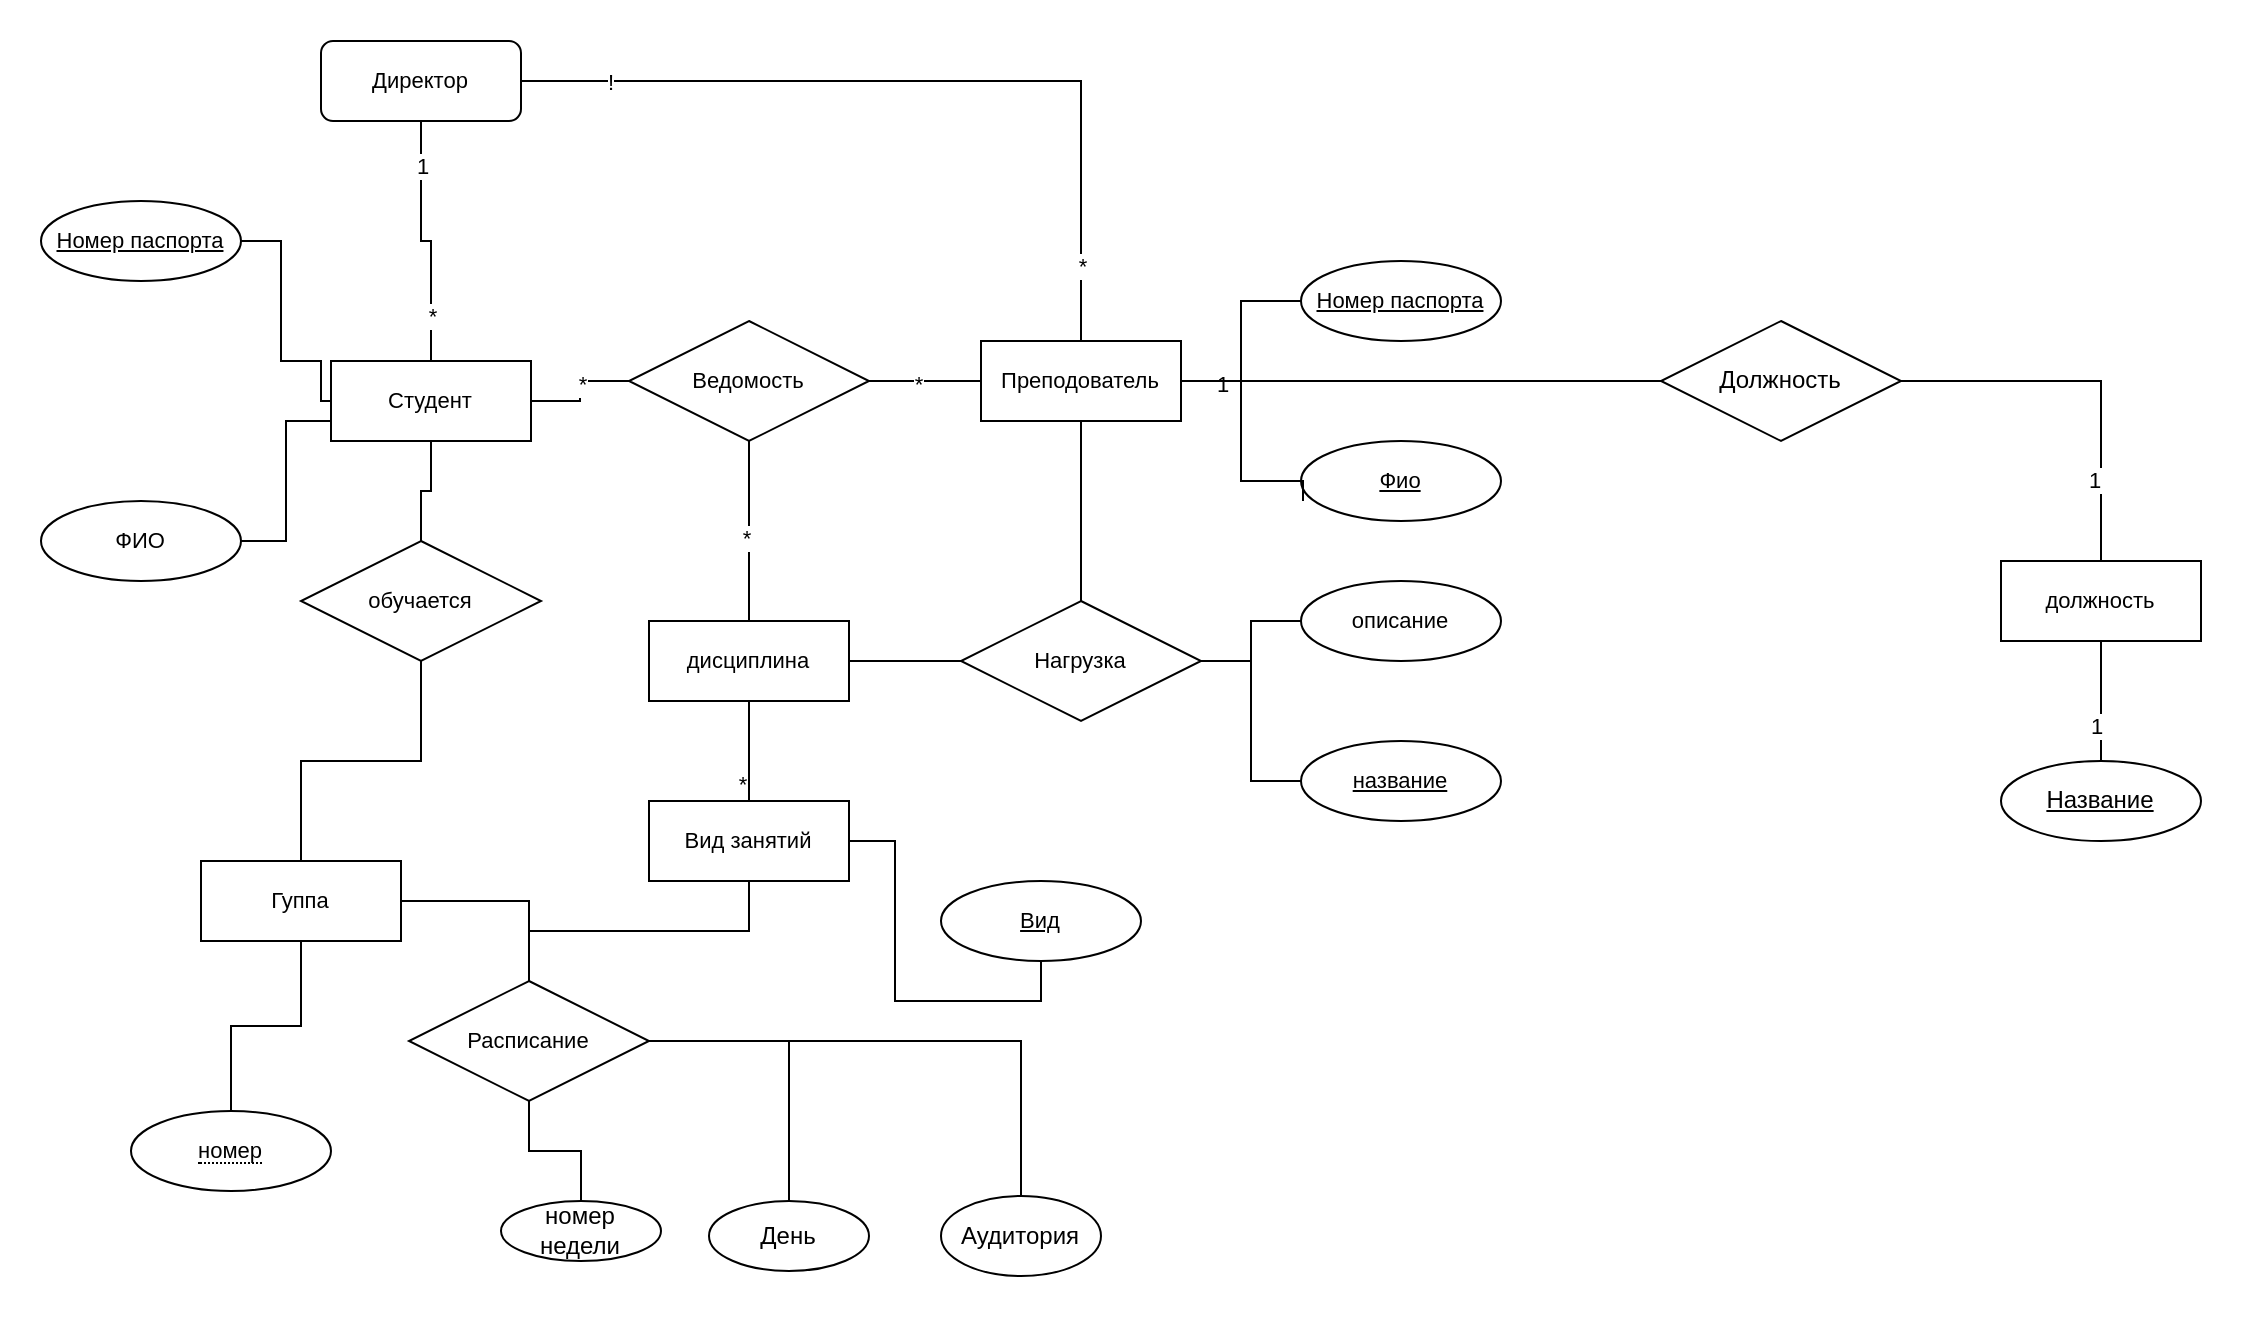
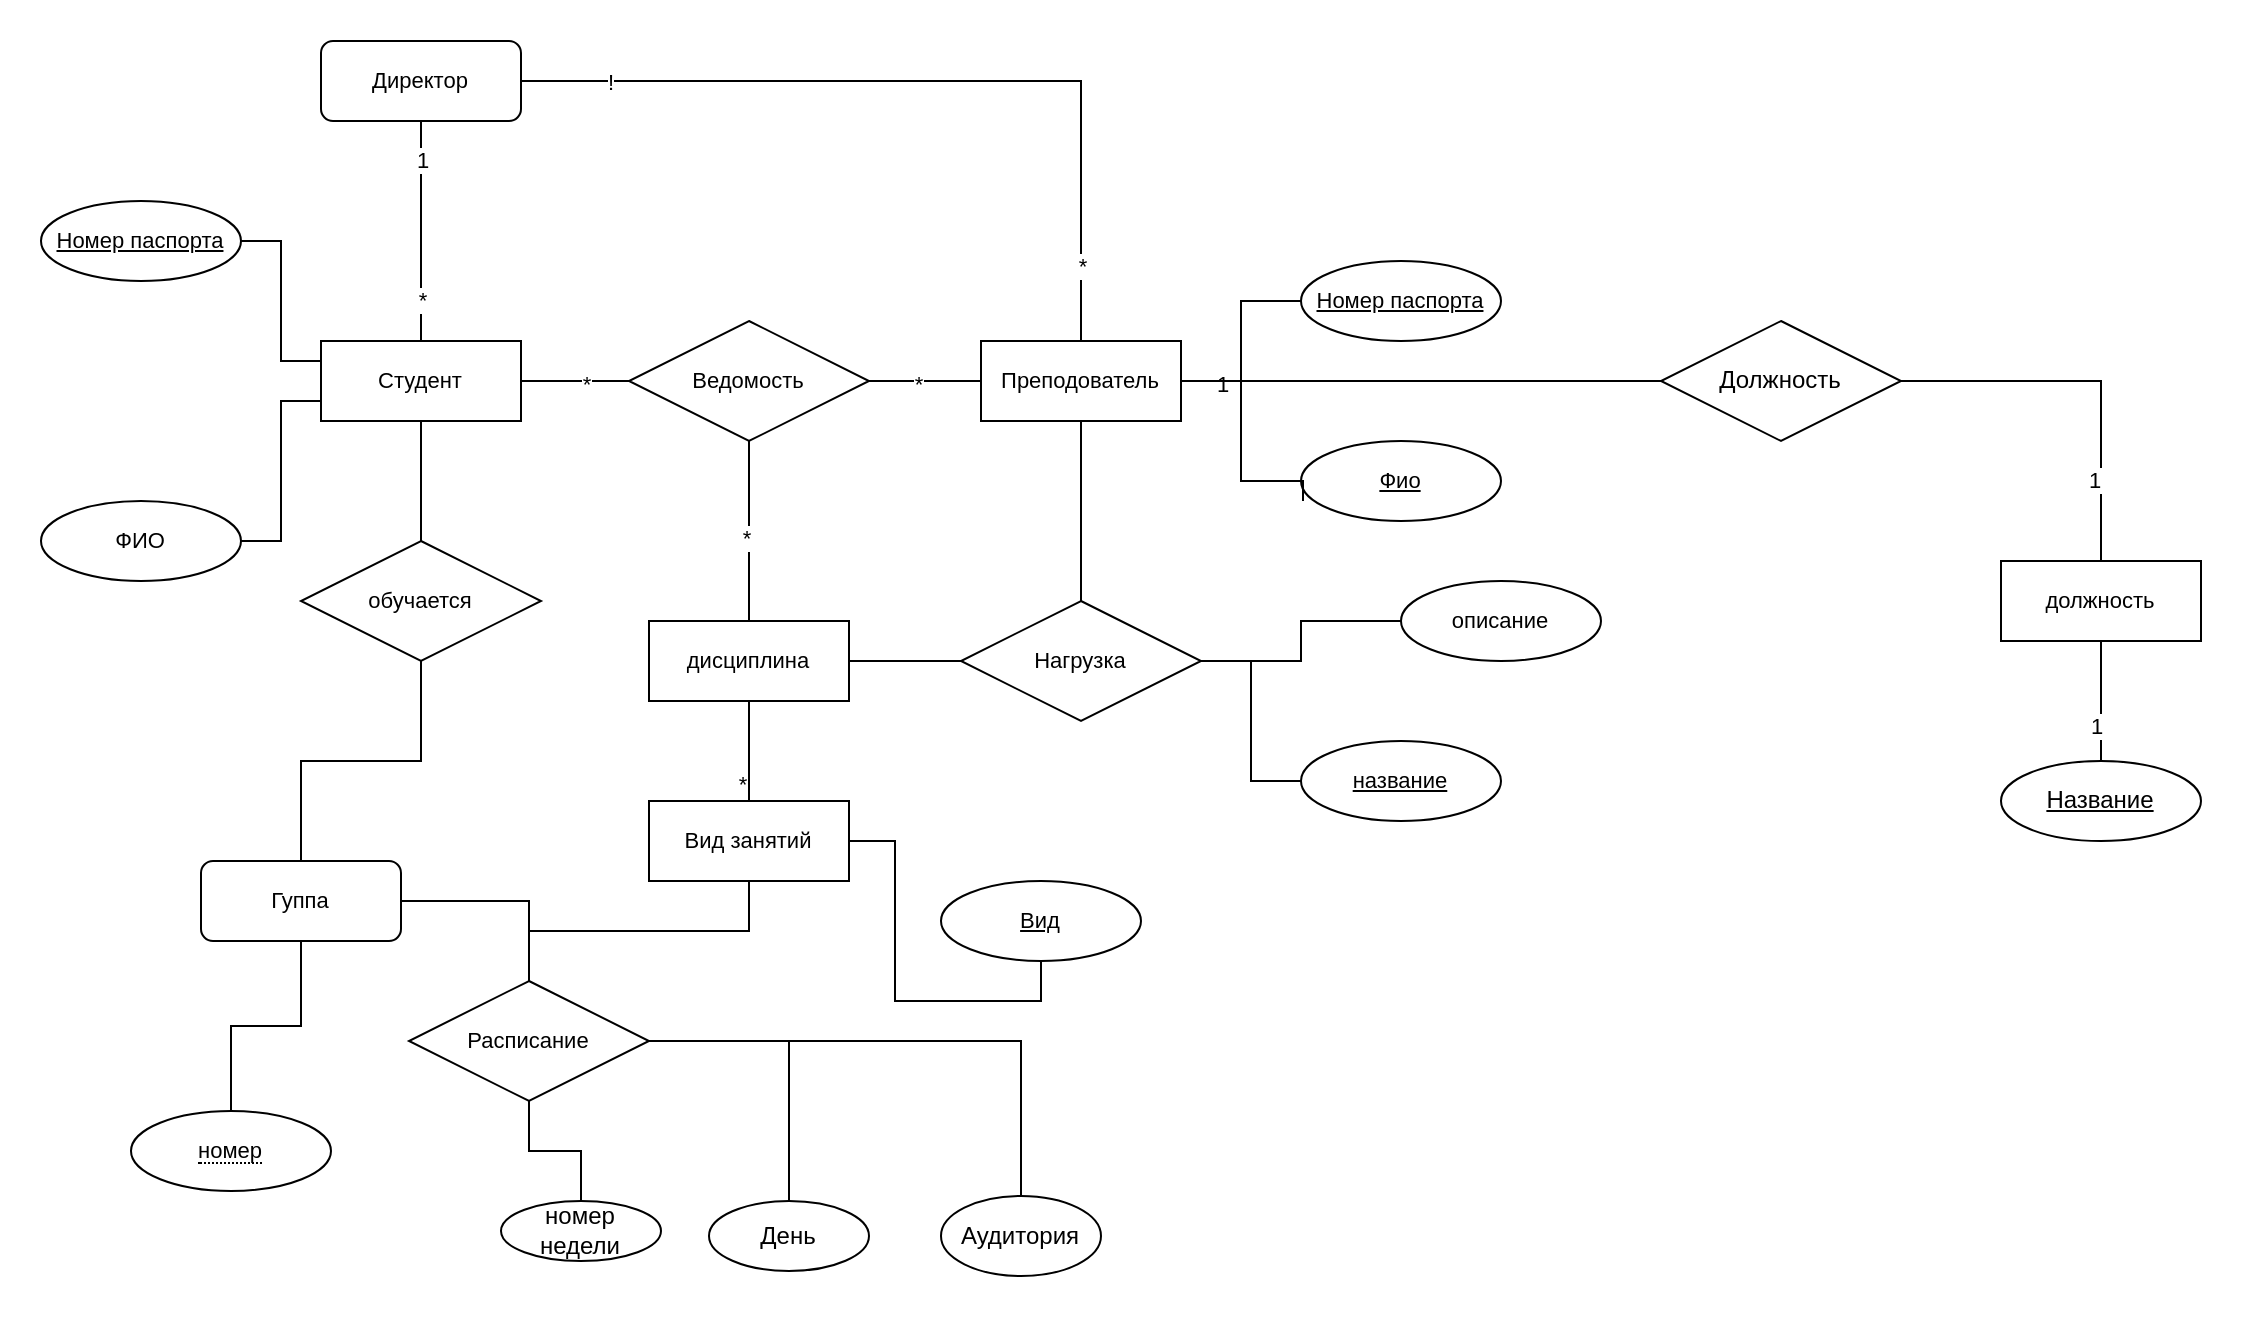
- <mxCell id="10" value="Студент" style="whiteSpace=wrap;html=1;align=center;fontFamily=Helvetica;fontSize=11;fontColor=default;labelBackgroundColor=default;" parent="1" vertex="1"><mxGeometry x="165" y="180" width="100" height="40" as="geometry" /></mxCell>
+ <mxCell id="10" value="Студент" style="whiteSpace=wrap;html=1;align=center;fontFamily=Helvetica;fontSize=11;fontColor=default;labelBackgroundColor=default;" parent="1" vertex="1"><mxGeometry x="160" y="170" width="100" height="40" as="geometry" /></mxCell>
- <mxCell id="60" value="описание" style="ellipse;whiteSpace=wrap;html=1;align=center;fontFamily=Helvetica;fontSize=11;fontColor=default;labelBackgroundColor=default;" vertex="1" parent="1"><mxGeometry x="650" y="290" width="100" height="40" as="geometry" /></mxCell>
+ <mxCell id="60" value="описание" style="ellipse;whiteSpace=wrap;html=1;align=center;fontFamily=Helvetica;fontSize=11;fontColor=default;labelBackgroundColor=default;" vertex="1" parent="1"><mxGeometry x="700" y="290" width="100" height="40" as="geometry" /></mxCell>
- <mxCell id="20" value="Гуппа" style="whiteSpace=wrap;html=1;align=center;fontFamily=Helvetica;fontSize=11;fontColor=default;labelBackgroundColor=default;" parent="1" vertex="1"><mxGeometry x="100" y="430" width="100" height="40" as="geometry" /></mxCell>
+ <mxCell id="20" value="Гуппа" style="whiteSpace=wrap;html=1;align=center;fontFamily=Helvetica;fontSize=11;fontColor=default;labelBackgroundColor=default;rounded=1;" parent="1" vertex="1"><mxGeometry x="100" y="430" width="100" height="40" as="geometry" /></mxCell>
